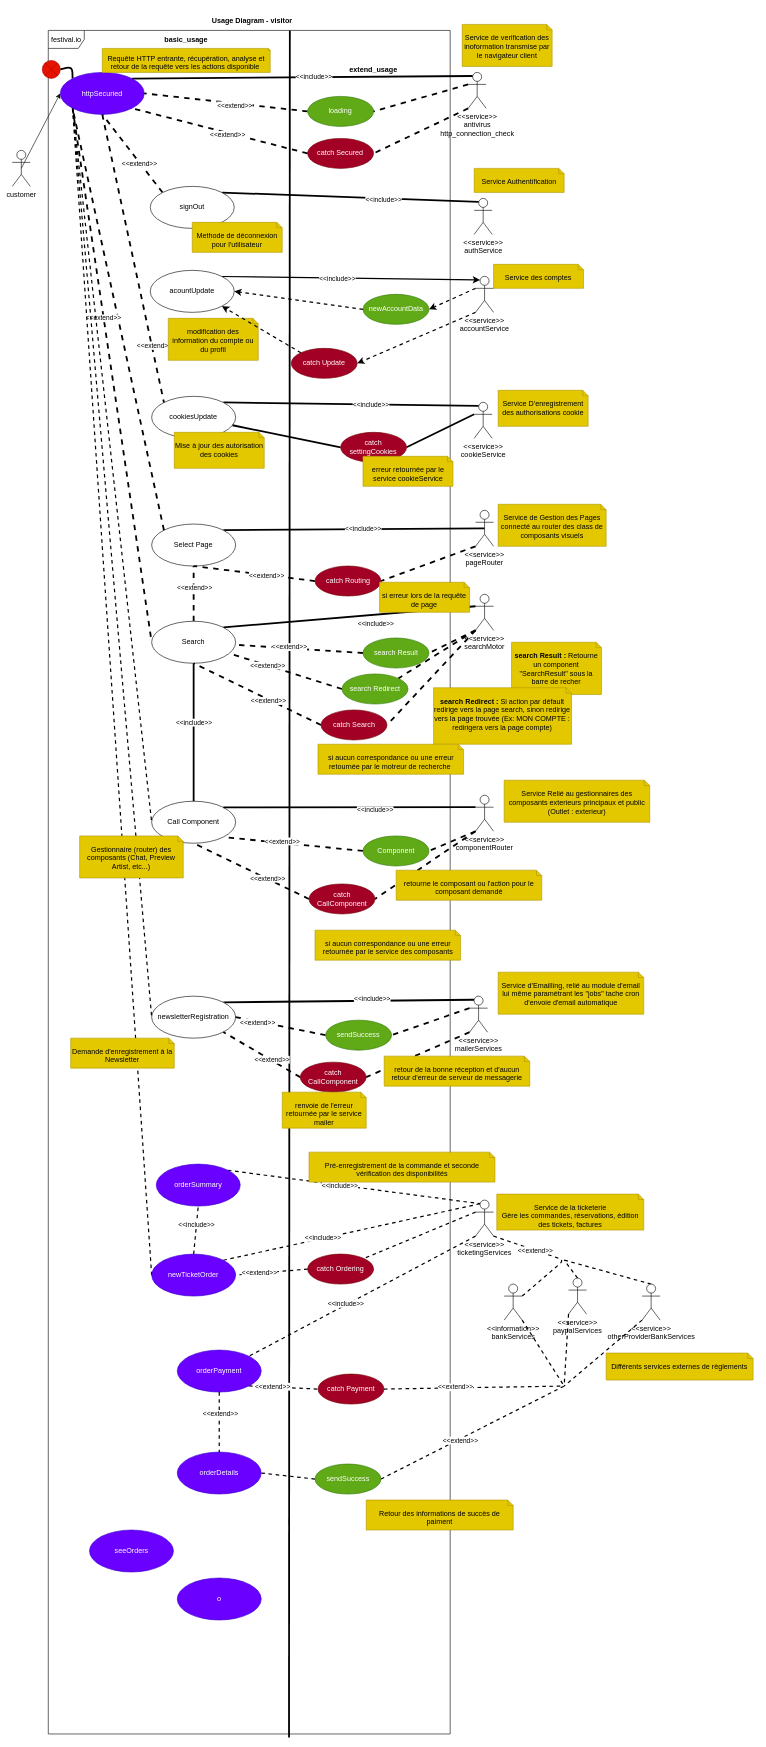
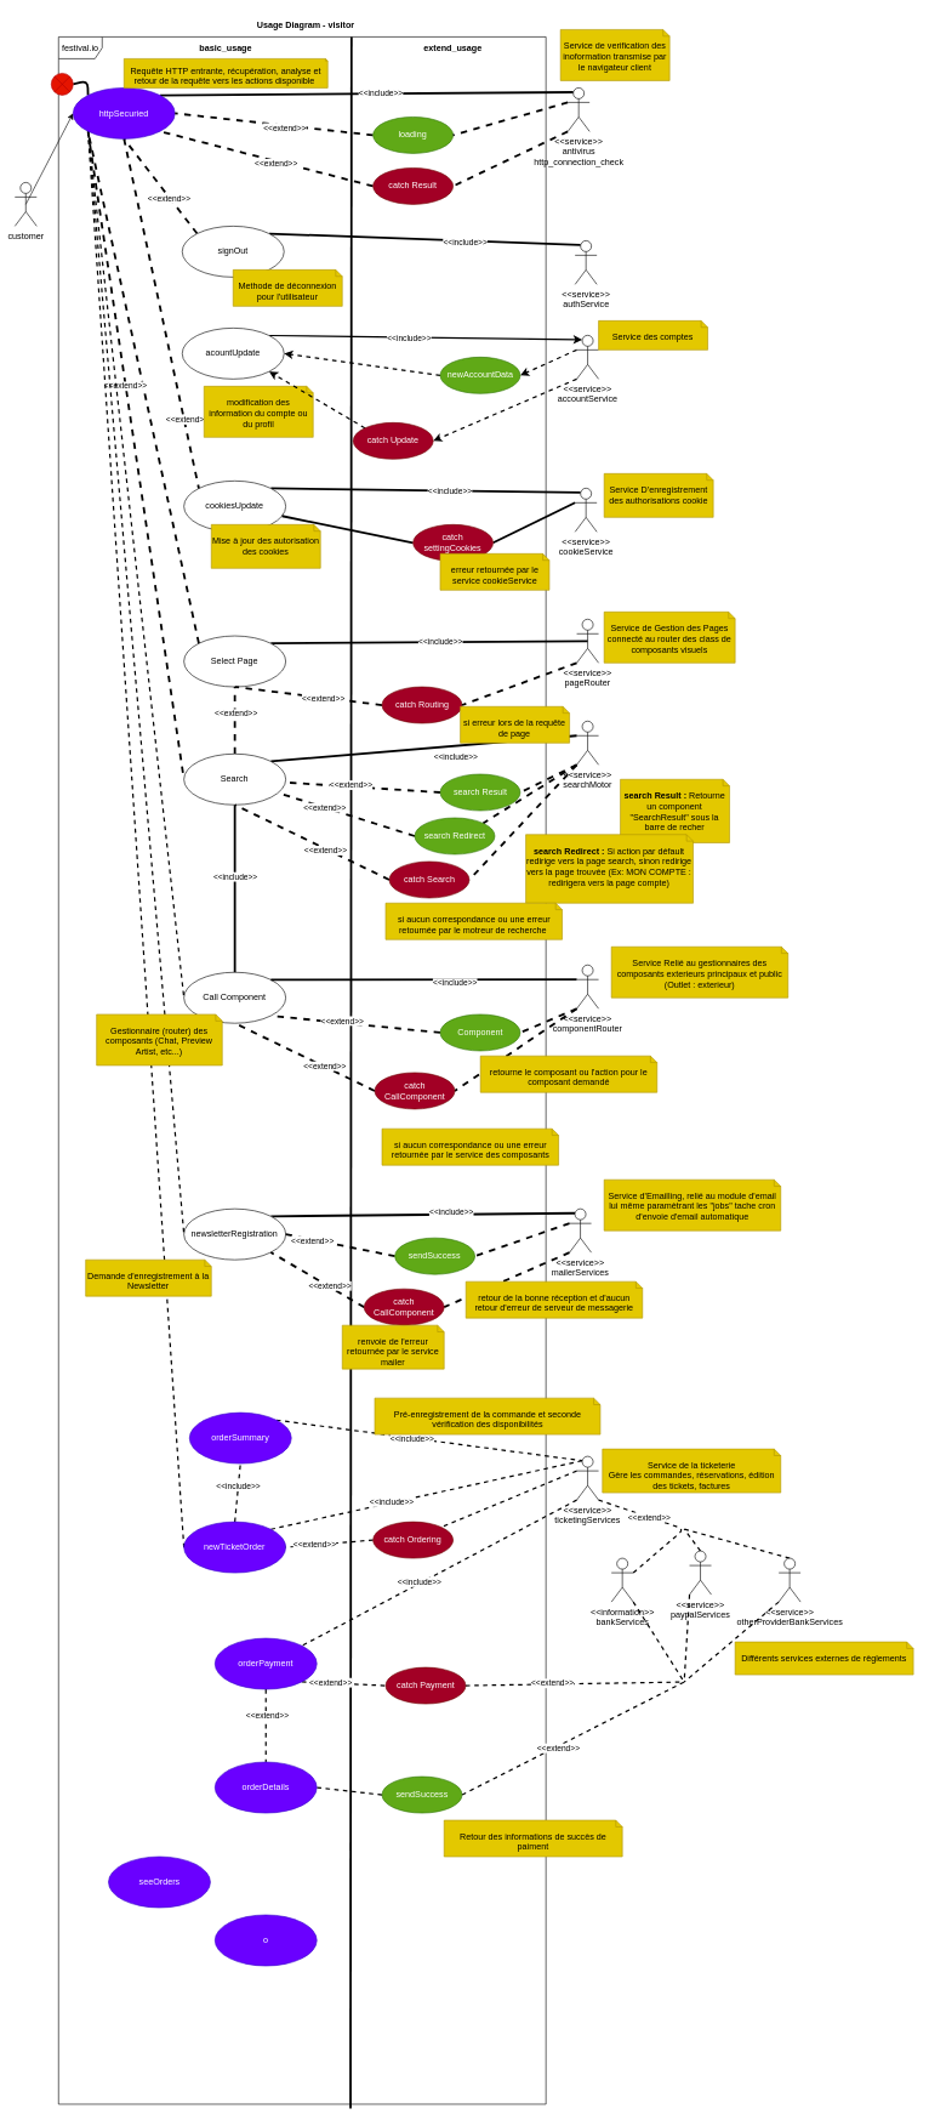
- <mxCell id="84" value="extend_usage" style="text;align=center;fontStyle=1;verticalAlign=middle;spacingLeft=3;spacingRight=3;strokeColor=none;rotatable=0;points=[[0,0.5],[1,0.5]];portConstraint=eastwest;" parent="1" vertex="1"><mxGeometry x="542.32" y="100" width="160" height="30" as="geometry" /></mxCell>
+ <mxCell id="84" value="extend_usage" style="text;align=center;fontStyle=1;verticalAlign=middle;spacingLeft=3;spacingRight=3;strokeColor=none;rotatable=0;points=[[0,0.5],[1,0.5]];portConstraint=eastwest;" parent="1" vertex="1"><mxGeometry x="542.32" y="50" width="160" height="30" as="geometry" /></mxCell>
- <mxCell id="72" value="catch Secured" style="ellipse;whiteSpace=wrap;html=1;fillColor=#a20025;fontColor=#ffffff;strokeColor=#6F0000;" parent="1" vertex="1"><mxGeometry x="512.32" y="230" width="110" height="50" as="geometry" /></mxCell>
+ <mxCell id="72" value="catch Result" style="ellipse;whiteSpace=wrap;html=1;fillColor=#a20025;fontColor=#ffffff;strokeColor=#6F0000;" parent="1" vertex="1"><mxGeometry x="512.32" y="230" width="110" height="50" as="geometry" /></mxCell>
- <mxCell id="86" value="Service Authentification" style="shape=note2;boundedLbl=1;whiteSpace=wrap;html=1;size=9;verticalAlign=top;align=center;fillColor=#e3c800;fontColor=#000000;strokeColor=#B09500;" parent="1" vertex="1"><mxGeometry x="790" y="280" width="150" height="40" as="geometry" /></mxCell>
